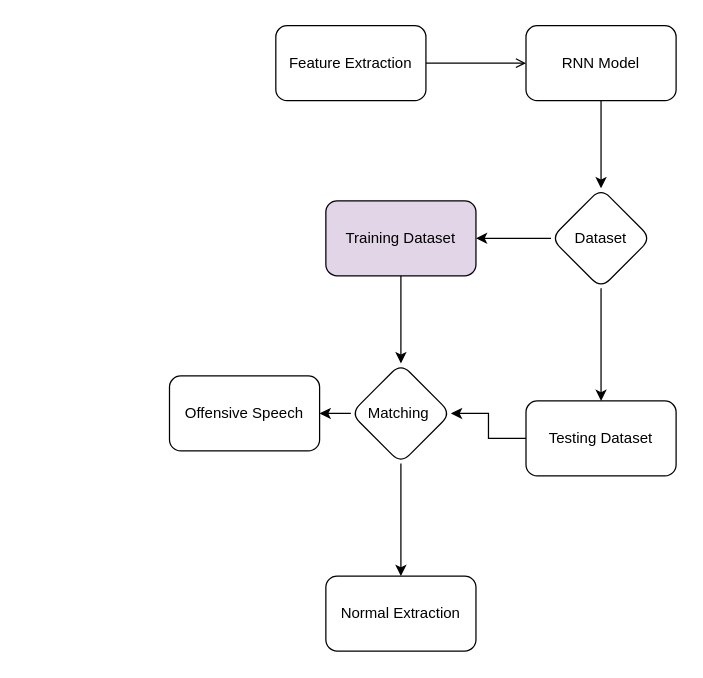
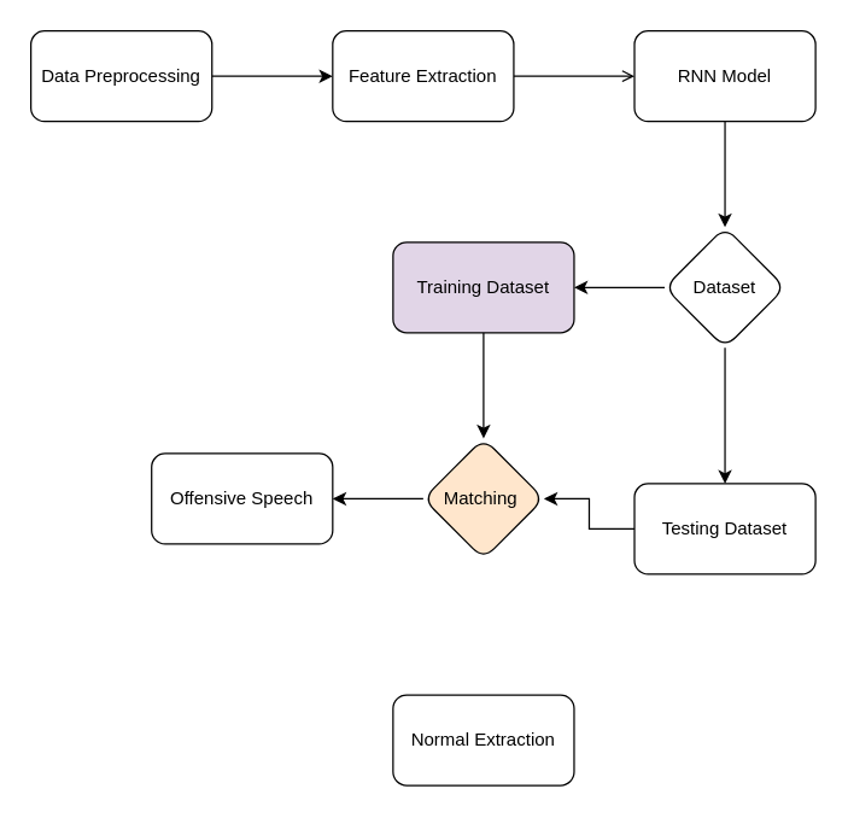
+ <mxCell id="3" value="Data Preprocessing" style="whiteSpace=wrap;html=1;rounded=1;glass=0;strokeWidth=1;shadow=0;" vertex="1" parent="1"><mxGeometry x="20" y="20" width="120" height="60" as="geometry" /></mxCell>
+ <mxCell id="2" value="" style="edgeStyle=orthogonalEdgeStyle;rounded=0;orthogonalLoop=1;jettySize=auto;html=1;" edge="1" parent="1" source="3" target="5"><mxGeometry relative="1" as="geometry" /></mxCell>
- <mxCell id="19" value="Offensive Speech" style="whiteSpace=wrap;html=1;rounded=1;glass=0;strokeWidth=1;shadow=0;" vertex="1" parent="1"><mxGeometry x="135" y="300" width="120" height="60" as="geometry" /></mxCell>
+ <mxCell id="19" value="Offensive Speech" style="whiteSpace=wrap;html=1;rounded=1;glass=0;strokeWidth=1;shadow=0;" vertex="1" parent="1"><mxGeometry x="100" y="300" width="120" height="60" as="geometry" /></mxCell>
- <mxCell id="17" value="Matching&amp;nbsp;" style="rhombus;whiteSpace=wrap;html=1;rounded=1;glass=0;strokeWidth=1;shadow=0;" vertex="1" parent="1"><mxGeometry x="280" y="290" width="80" height="80" as="geometry" /></mxCell>
+ <mxCell id="17" value="Matching&amp;nbsp;" style="rhombus;whiteSpace=wrap;html=1;rounded=1;glass=0;strokeWidth=1;shadow=0;fillColor=#ffe6cc;" vertex="1" parent="1"><mxGeometry x="280" y="290" width="80" height="80" as="geometry" /></mxCell>
- <mxCell id="15" value="" style="edgeStyle=orthogonalEdgeStyle;rounded=0;orthogonalLoop=1;jettySize=auto;html=1;" edge="1" parent="1" source="17" target="18"><mxGeometry relative="1" as="geometry" /></mxCell>
